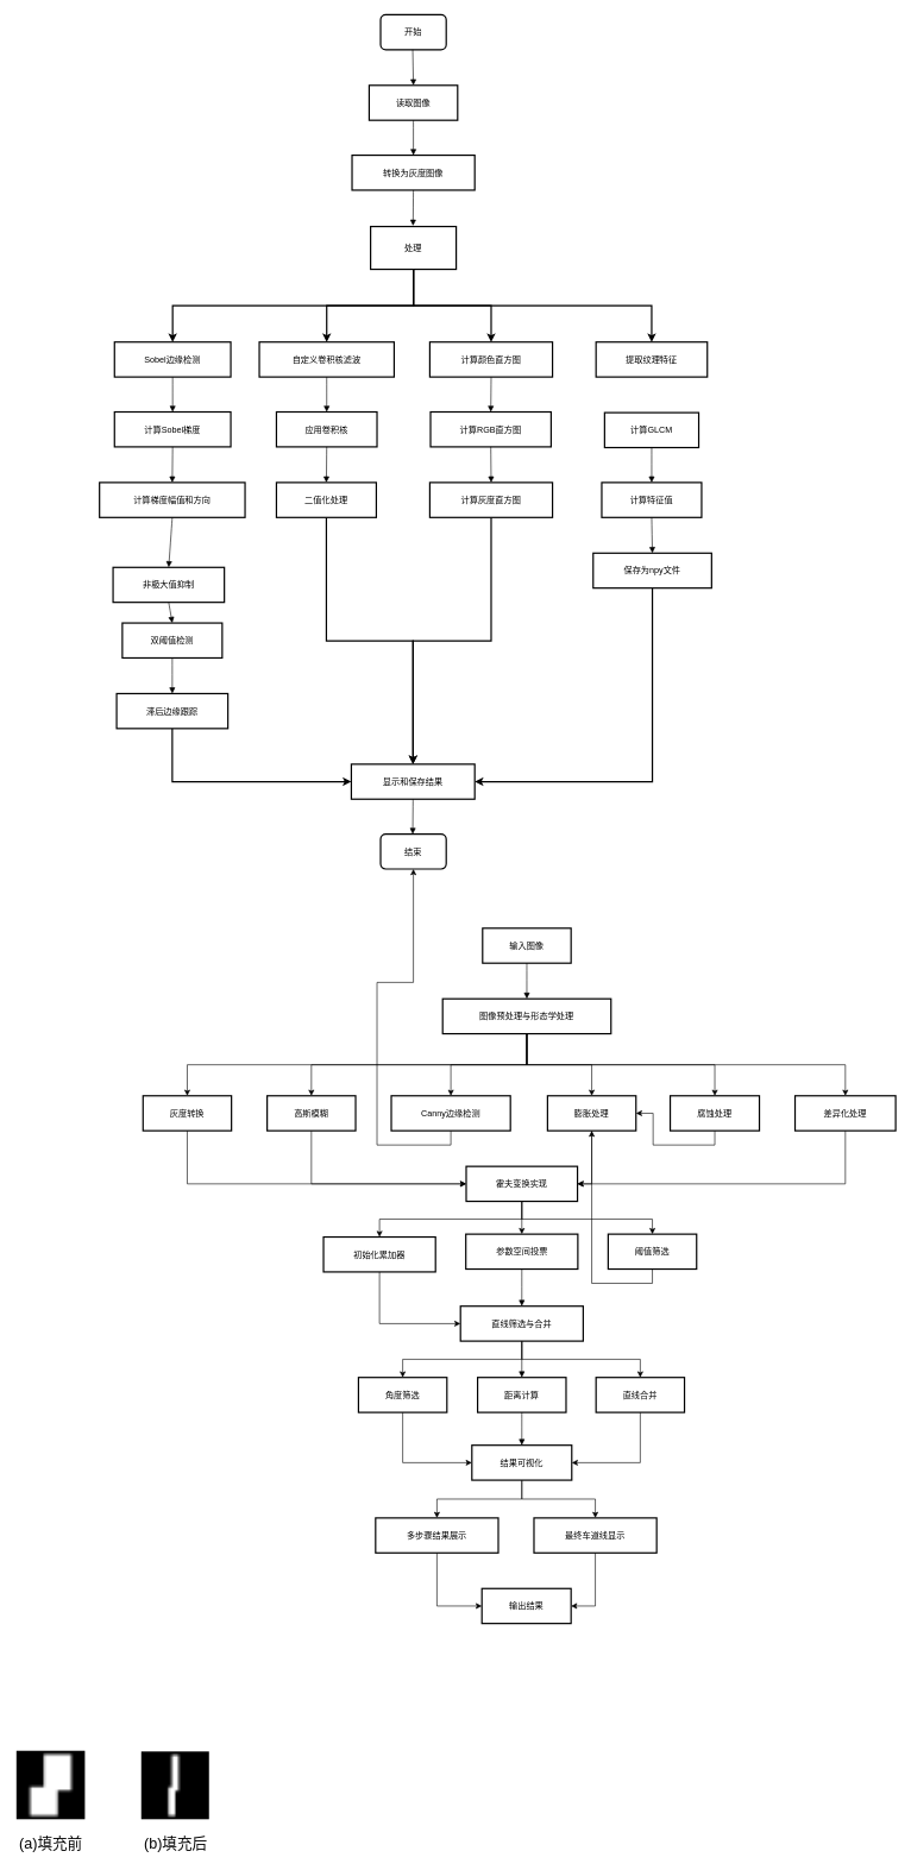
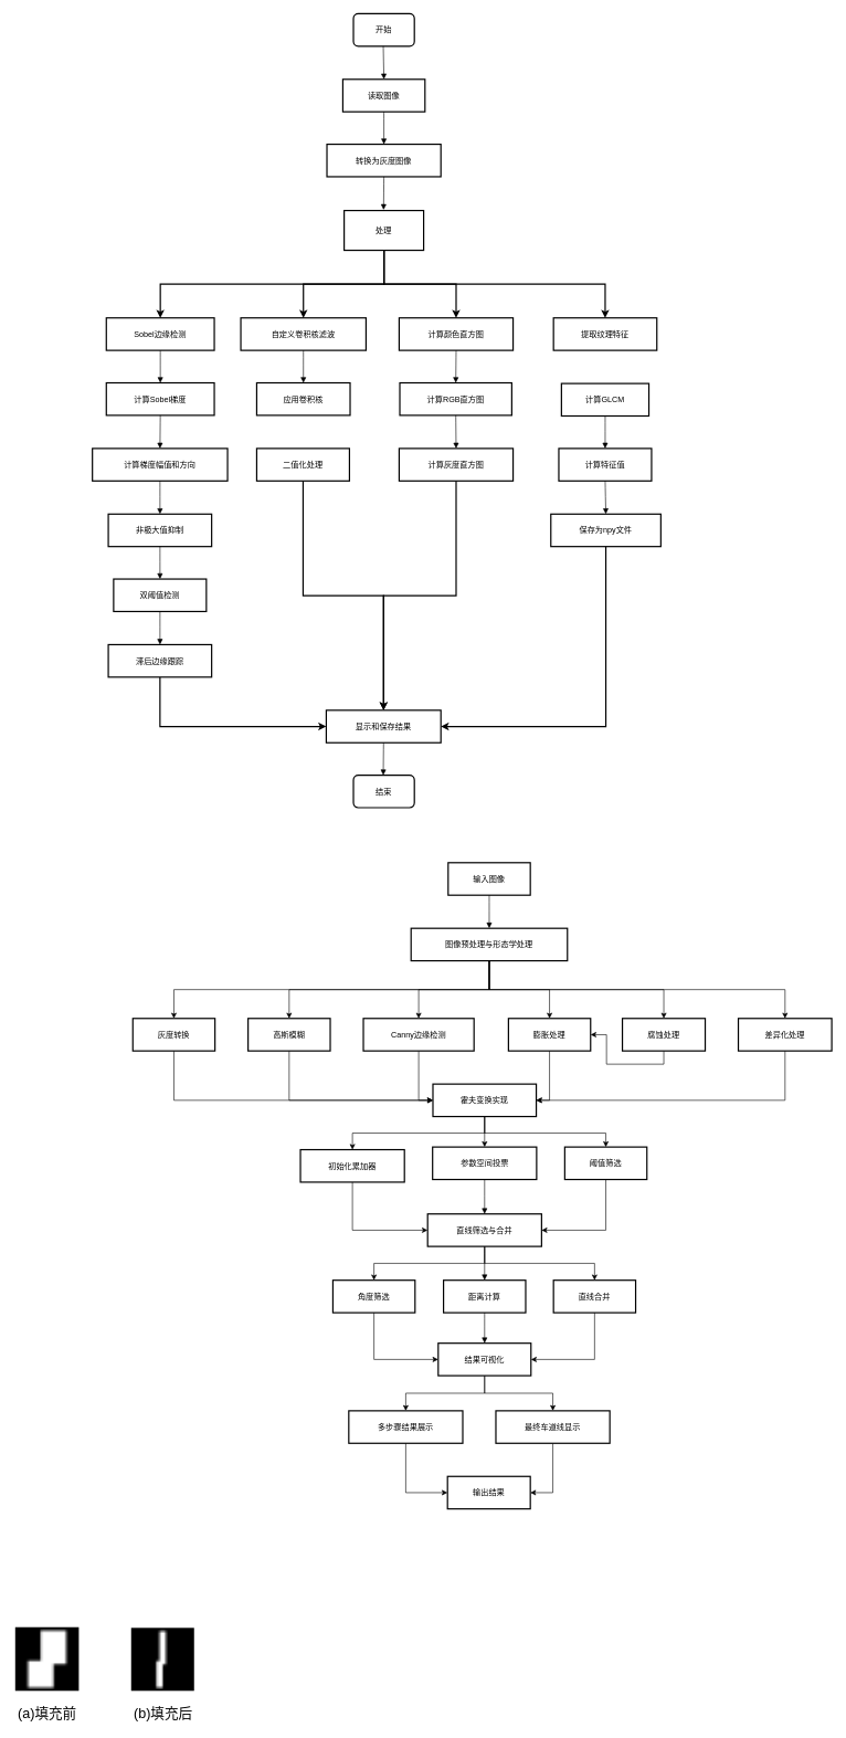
- <mxCell id="36" value="" style="curved=1;startArrow=none;endArrow=block;exitX=0.5;exitY=1;entryX=0.5;entryY=0;rounded=0;" edge="1" parent="1" source="13" target="15"><mxGeometry relative="1" as="geometry"><Array as="points" /></mxGeometry></mxCell>
- <mxCell id="8" value="非极大值抑制" style="whiteSpace=wrap;strokeWidth=2;" vertex="1" parent="1"><mxGeometry x="158" y="795" width="156" height="49" as="geometry" /></mxCell>
+ <mxCell id="8" value="非极大值抑制" style="whiteSpace=wrap;strokeWidth=2;" vertex="1" parent="1"><mxGeometry x="163" y="775" width="156" height="49" as="geometry" /></mxCell>
- <mxCell id="59" style="edgeStyle=orthogonalEdgeStyle;rounded=0;orthogonalLoop=1;jettySize=auto;html=1;exitX=0.5;exitY=1;exitDx=0;exitDy=0;" edge="1" parent="1" source="60" target="26"><mxGeometry relative="1" as="geometry" /></mxCell>
+ <mxCell id="59" style="edgeStyle=orthogonalEdgeStyle;rounded=0;orthogonalLoop=1;jettySize=auto;html=1;exitX=0.5;exitY=1;exitDx=0;exitDy=0;entryX=0;entryY=0.5;entryDx=0;entryDy=0;" edge="1" parent="1" source="60" target="70"><mxGeometry relative="1" as="geometry" /></mxCell>
- <mxCell id="74" style="edgeStyle=orthogonalEdgeStyle;rounded=0;orthogonalLoop=1;jettySize=auto;html=1;exitX=0.5;exitY=1;exitDx=0;exitDy=0;" edge="1" parent="1" source="75" target="62"><mxGeometry relative="1" as="geometry" /></mxCell>
+ <mxCell id="74" style="edgeStyle=orthogonalEdgeStyle;rounded=0;orthogonalLoop=1;jettySize=auto;html=1;exitX=0.5;exitY=1;exitDx=0;exitDy=0;entryX=1;entryY=0.5;entryDx=0;entryDy=0;" edge="1" parent="1" source="75" target="78"><mxGeometry relative="1" as="geometry" /></mxCell>
